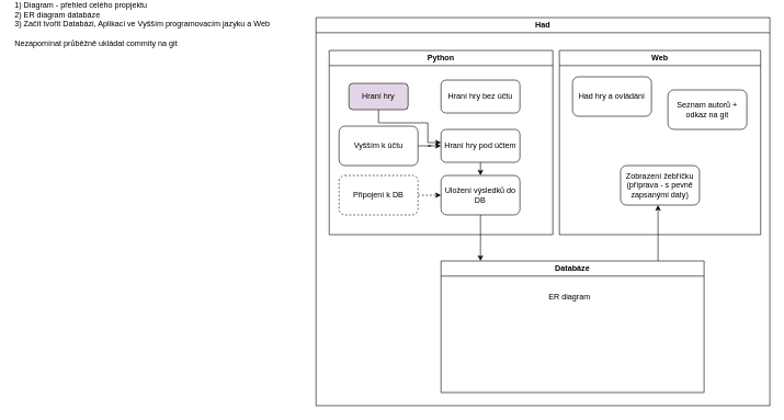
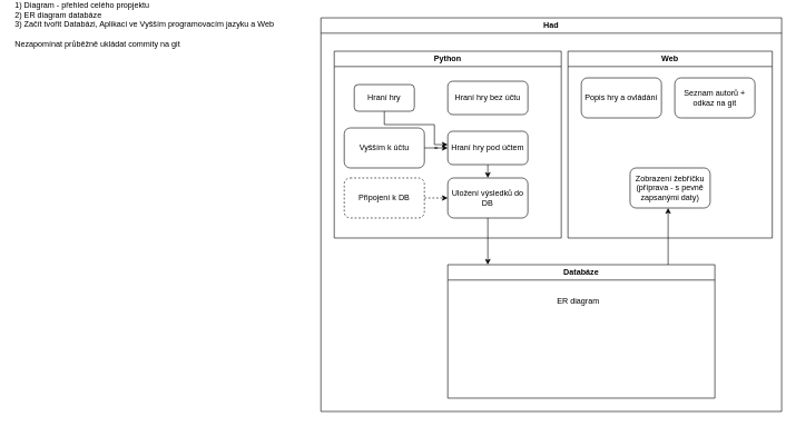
- <mxCell id="5" value="Hraní hry" style="rounded=1;whiteSpace=wrap;html=1;fillColor=#e1d5e7;" parent="3" vertex="1"><mxGeometry x="30" y="50" width="90" height="40" as="geometry" /></mxCell>
+ <mxCell id="5" value="Hraní hry" style="rounded=1;whiteSpace=wrap;html=1;" parent="3" vertex="1"><mxGeometry x="30" y="50" width="90" height="40" as="geometry" /></mxCell>
- <mxCell id="16" value="Had hry a ovládání" style="rounded=1;whiteSpace=wrap;html=1;" parent="14" vertex="1"><mxGeometry x="20" y="40" width="120" height="60" as="geometry" /></mxCell>
+ <mxCell id="16" value="Popis hry a ovládání" style="rounded=1;whiteSpace=wrap;html=1;" parent="14" vertex="1"><mxGeometry x="20" y="40" width="120" height="60" as="geometry" /></mxCell>
- <mxCell id="17" value="Seznam autorů + odkaz na git" style="rounded=1;whiteSpace=wrap;html=1;" parent="14" vertex="1"><mxGeometry x="165" y="60" width="120" height="60" as="geometry" /></mxCell>
+ <mxCell id="17" value="Seznam autorů + odkaz na git" style="rounded=1;whiteSpace=wrap;html=1;" parent="14" vertex="1"><mxGeometry x="160" y="40" width="120" height="60" as="geometry" /></mxCell>
